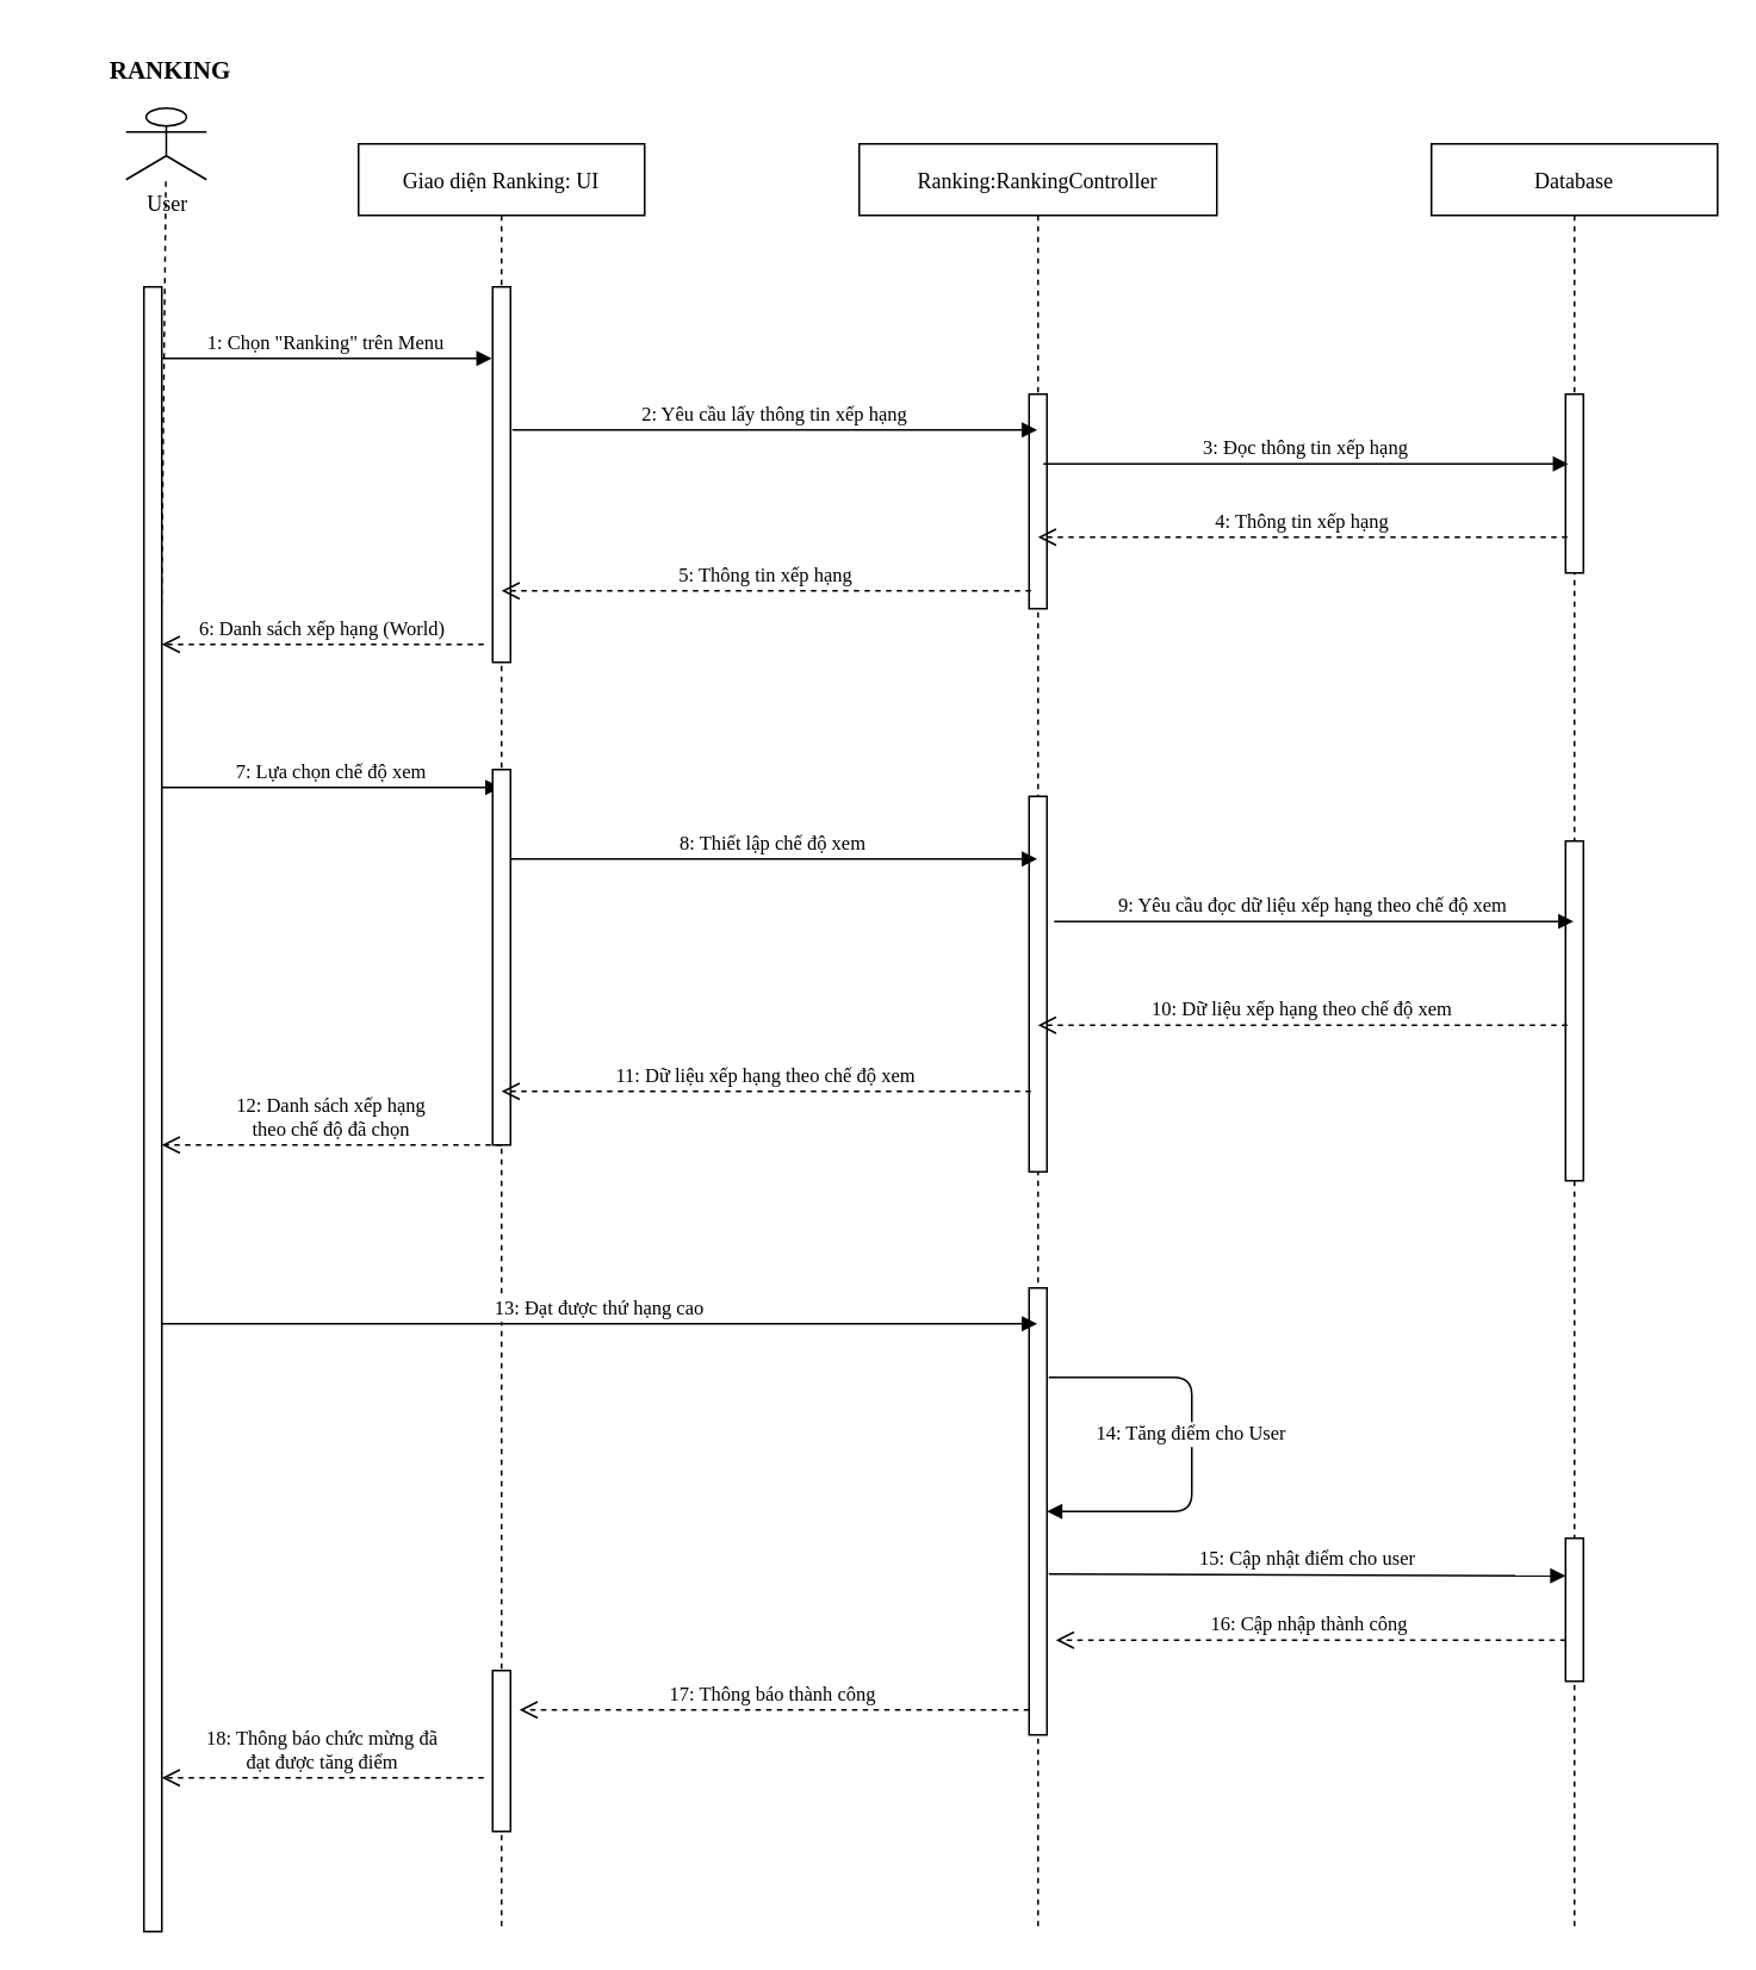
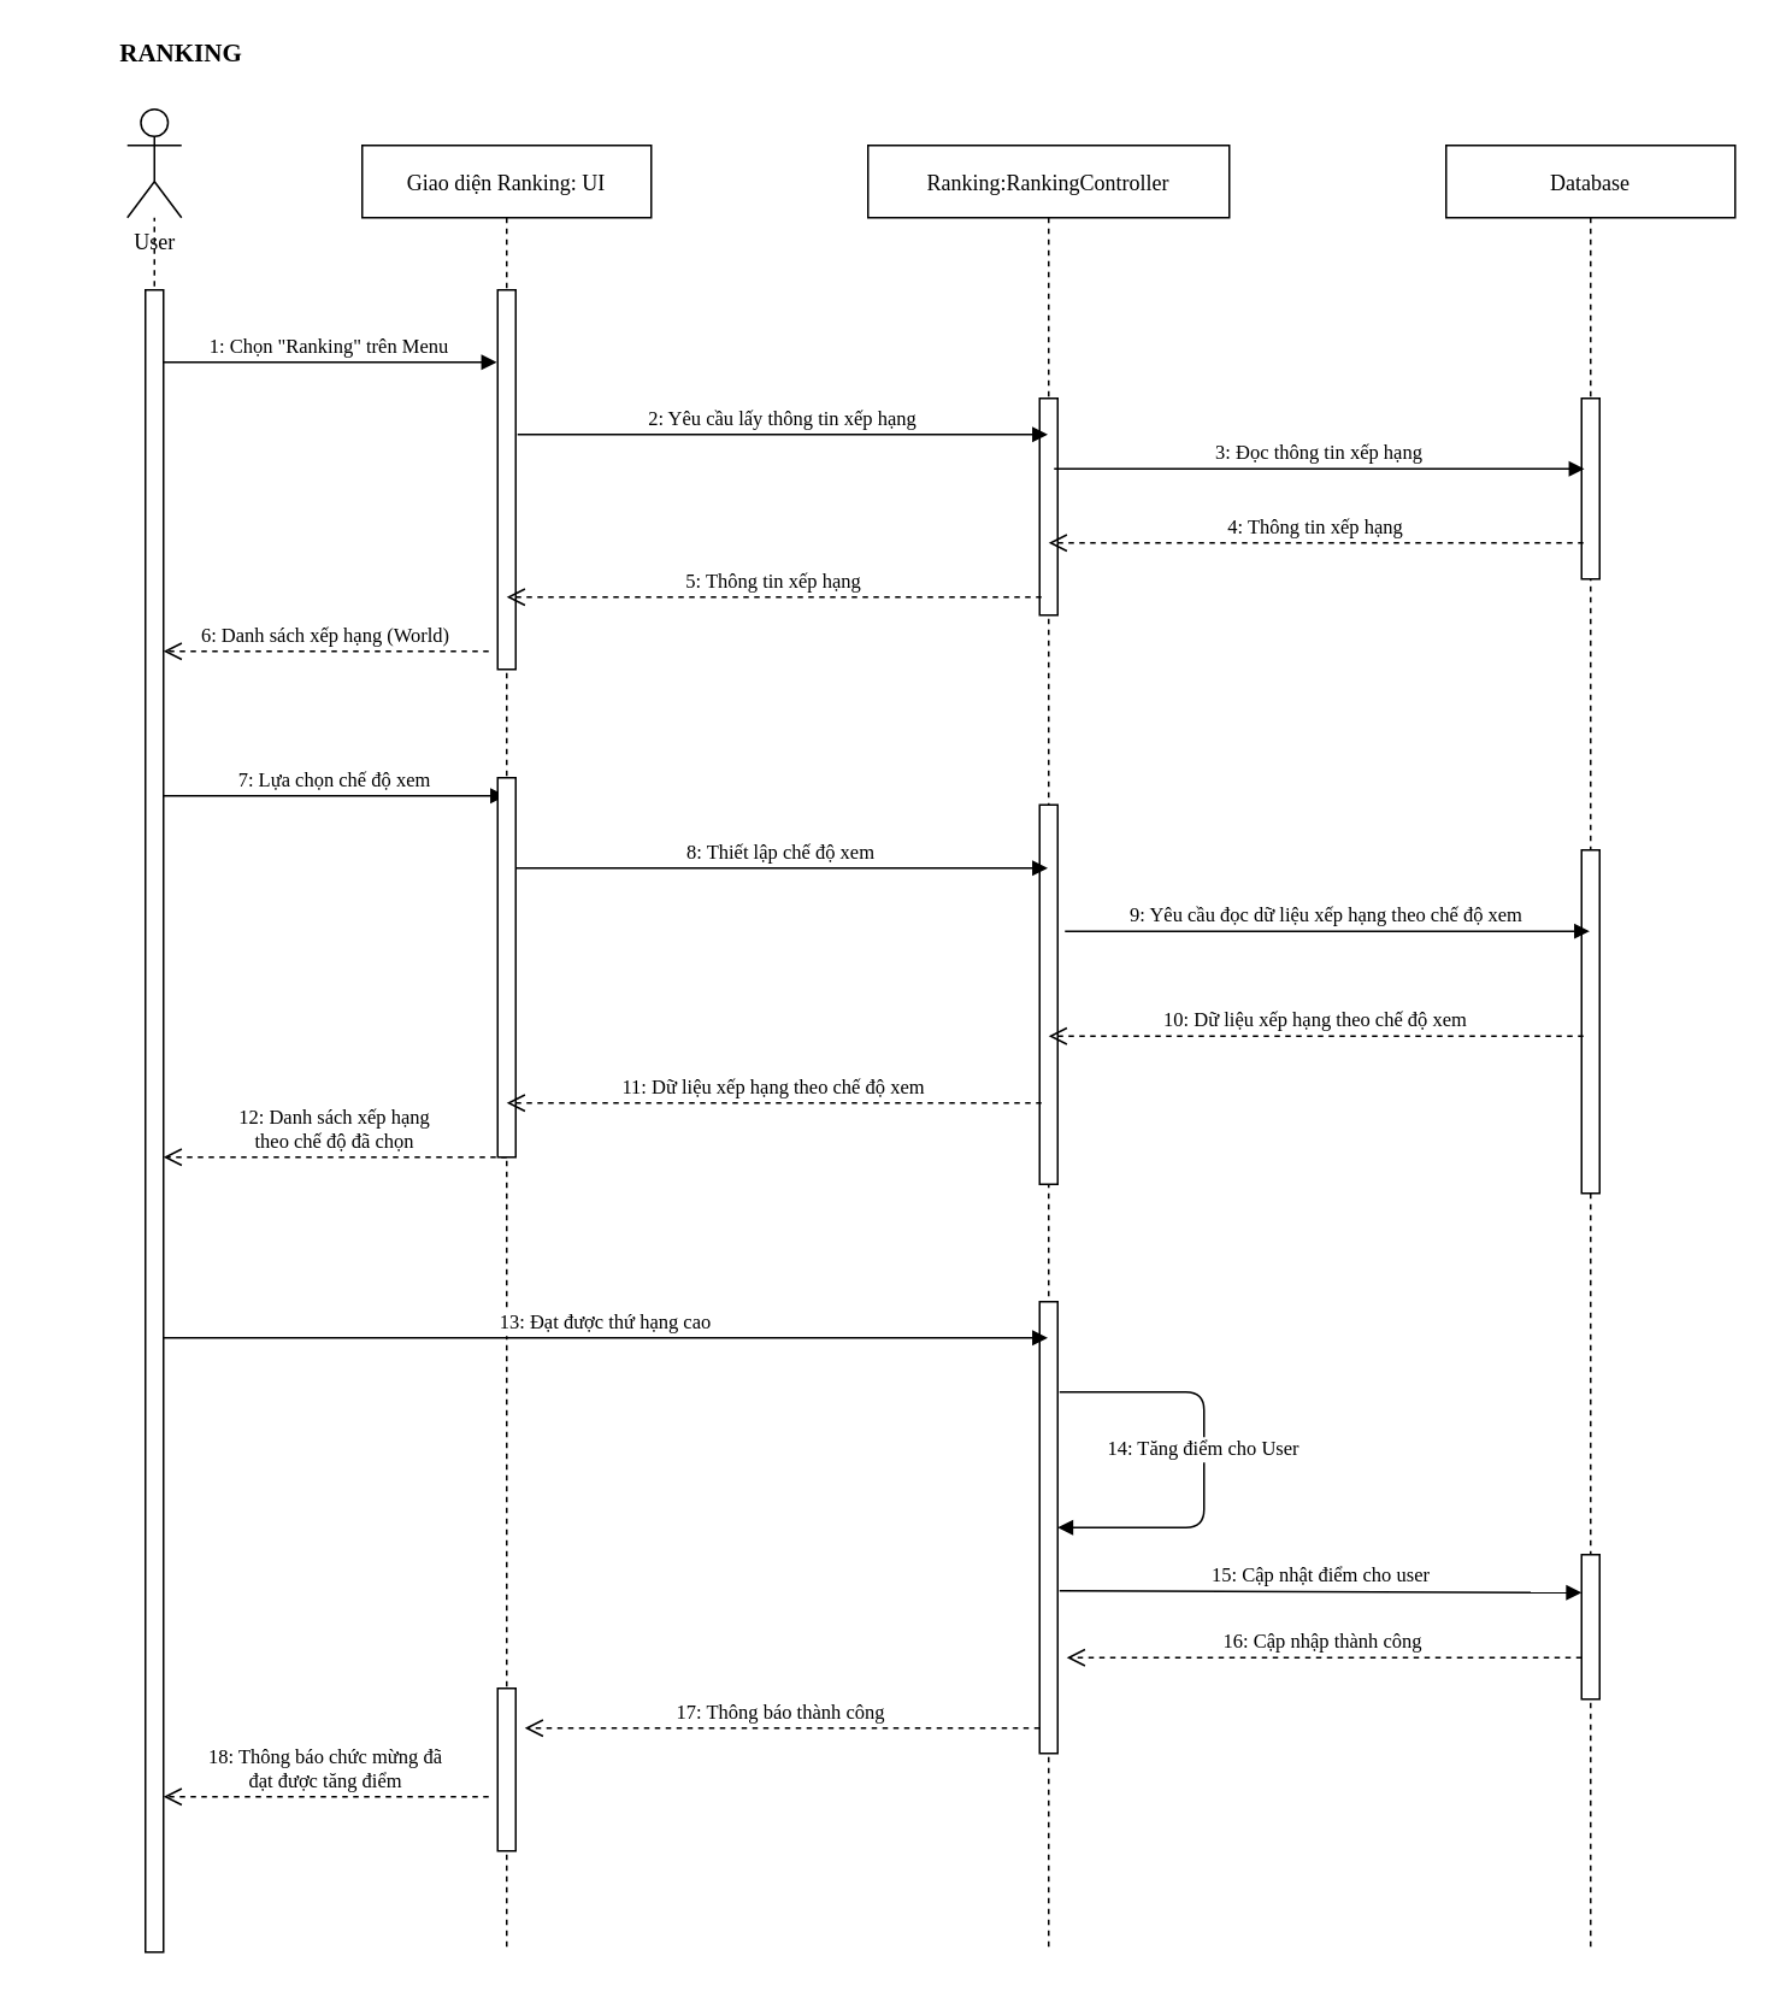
- <mxCell id="9" value="&lt;font size=&quot;1&quot;&gt;&lt;b style=&quot;font-size: 14px&quot;&gt;RANKING&lt;/b&gt;&lt;/font&gt;" style="text;html=1;strokeColor=none;fillColor=none;align=center;verticalAlign=middle;whiteSpace=wrap;rounded=0;fontFamily=Verdana;" parent="1" vertex="1"><mxGeometry x="15" y="30" width="160" height="20" as="geometry" /></mxCell>
+ <mxCell id="9" value="&lt;font size=&quot;1&quot;&gt;&lt;b style=&quot;font-size: 14px&quot;&gt;RANKING&lt;/b&gt;&lt;/font&gt;" style="text;html=1;strokeColor=none;fillColor=none;align=center;verticalAlign=middle;whiteSpace=wrap;rounded=0;fontFamily=Verdana;" parent="1" vertex="1"><mxGeometry x="20" y="20" width="160" height="20" as="geometry" /></mxCell>
- <mxCell id="6" value="User" style="shape=umlActor;verticalLabelPosition=bottom;verticalAlign=top;html=1;outlineConnect=0;fontFamily=Verdana;" parent="1" vertex="1"><mxGeometry x="70" y="60" width="45" height="40" as="geometry" /></mxCell>
+ <mxCell id="6" value="User" style="shape=umlActor;verticalLabelPosition=bottom;verticalAlign=top;html=1;outlineConnect=0;fontFamily=Verdana;" parent="1" vertex="1"><mxGeometry x="70" y="60" width="30" height="60" as="geometry" /></mxCell>
